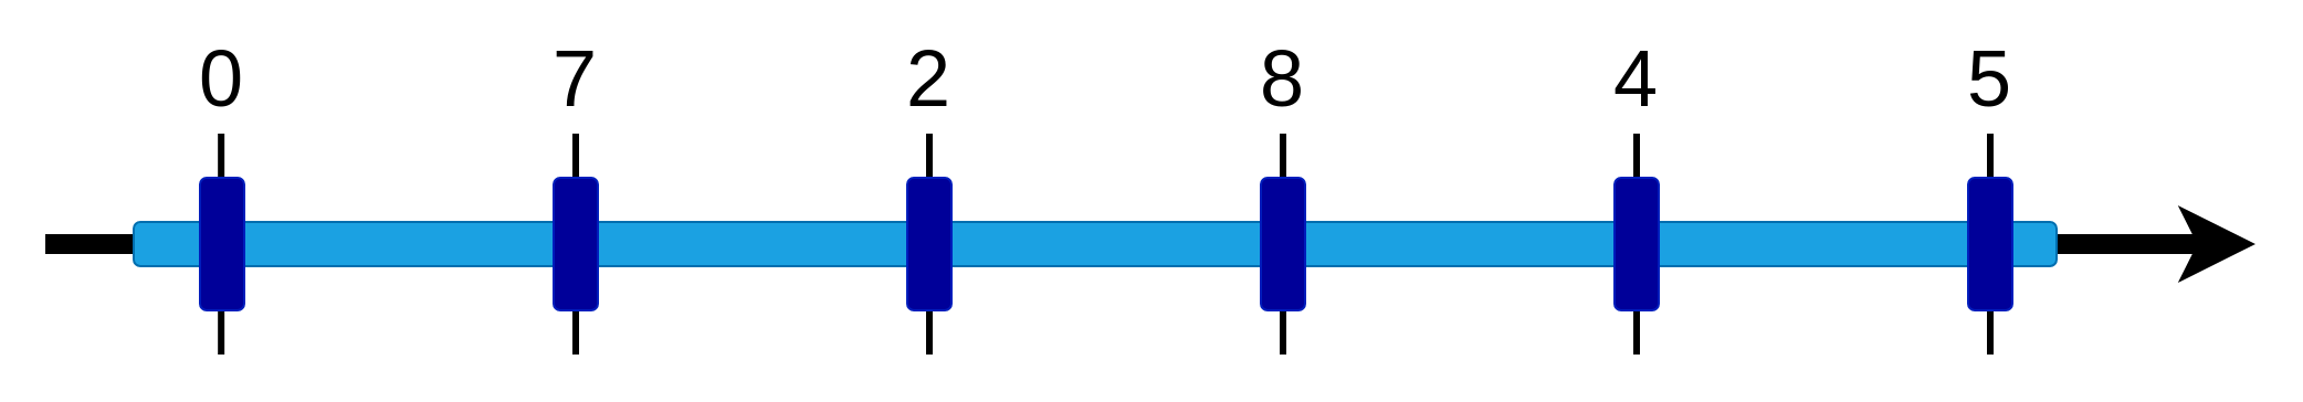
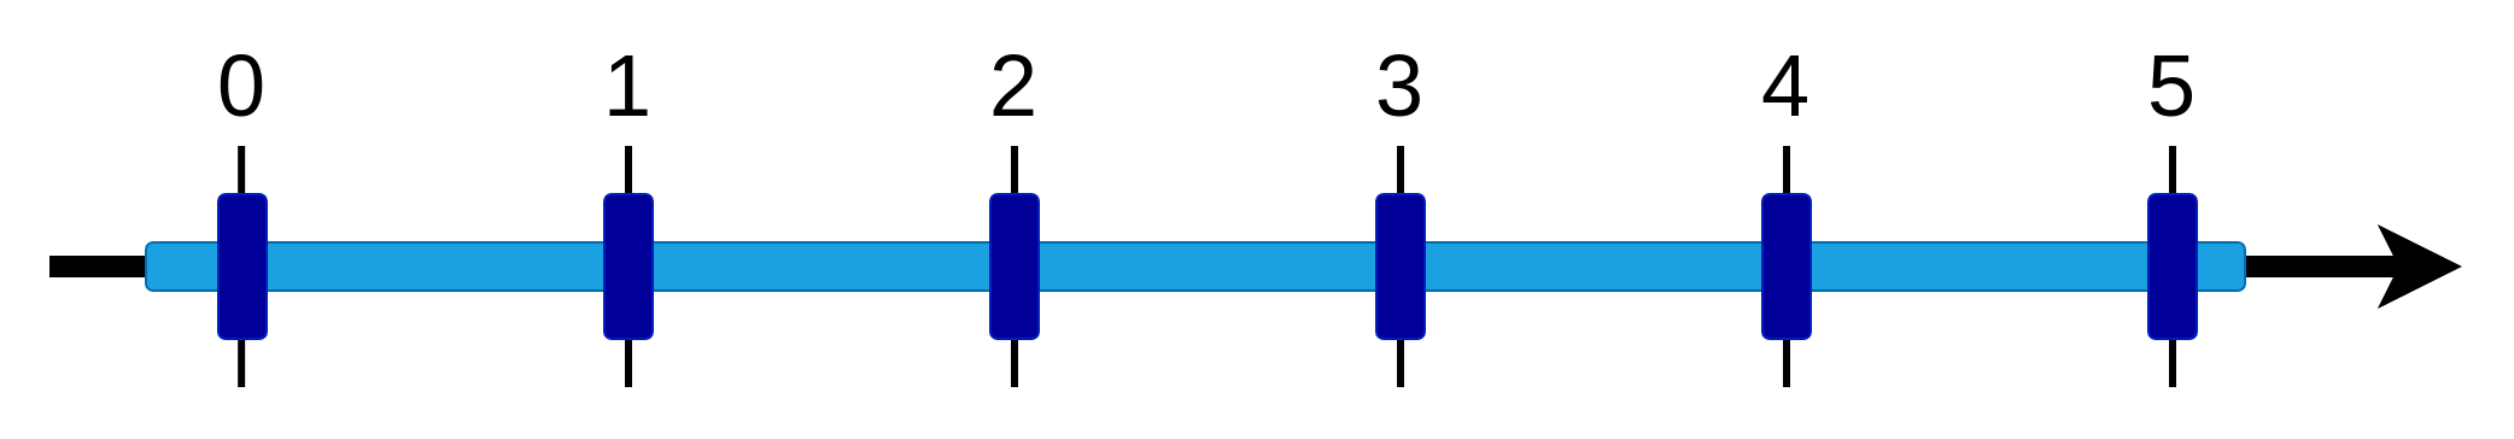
- <mxCell id="10" value="&lt;font style=&quot;font-size: 36px;&quot;&gt;7&lt;/font&gt;" style="text;html=1;align=center;verticalAlign=middle;whiteSpace=wrap;rounded=0;" vertex="1" parent="1"><mxGeometry x="230" y="20" width="60" height="30" as="geometry" /></mxCell>
+ <mxCell id="10" value="&lt;font style=&quot;font-size: 36px;&quot;&gt;1&lt;/font&gt;" style="text;html=1;align=center;verticalAlign=middle;whiteSpace=wrap;rounded=0;" vertex="1" parent="1"><mxGeometry x="230" y="20" width="60" height="30" as="geometry" /></mxCell>
- <mxCell id="12" value="&lt;span style=&quot;font-size: 36px;&quot;&gt;8&lt;/span&gt;" style="text;html=1;align=center;verticalAlign=middle;whiteSpace=wrap;rounded=0;" vertex="1" parent="1"><mxGeometry x="550" y="20" width="60" height="30" as="geometry" /></mxCell>
+ <mxCell id="12" value="&lt;span style=&quot;font-size: 36px;&quot;&gt;3&lt;/span&gt;" style="text;html=1;align=center;verticalAlign=middle;whiteSpace=wrap;rounded=0;" vertex="1" parent="1"><mxGeometry x="550" y="20" width="60" height="30" as="geometry" /></mxCell>
